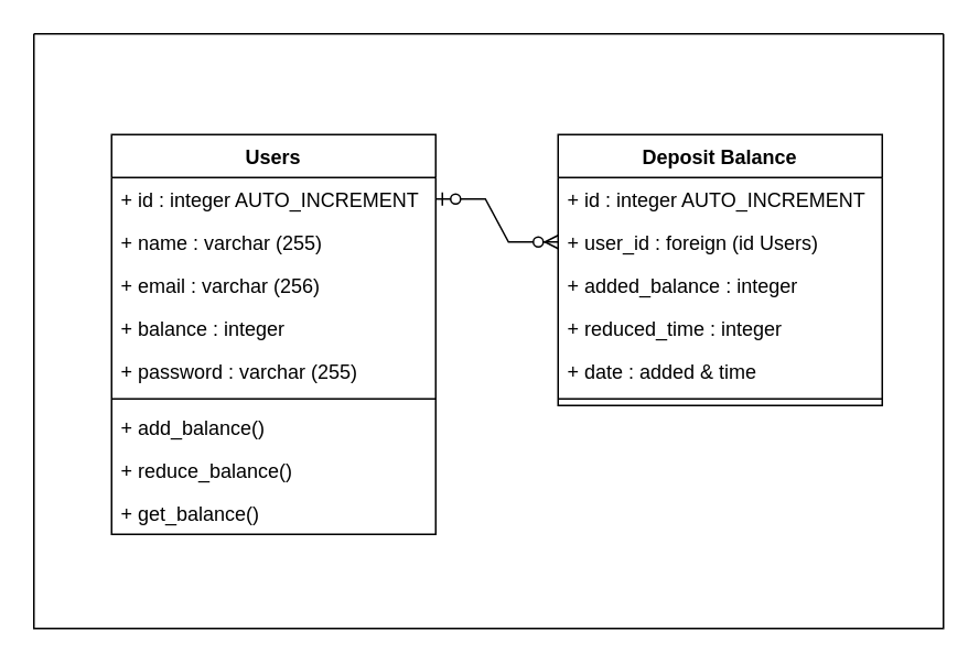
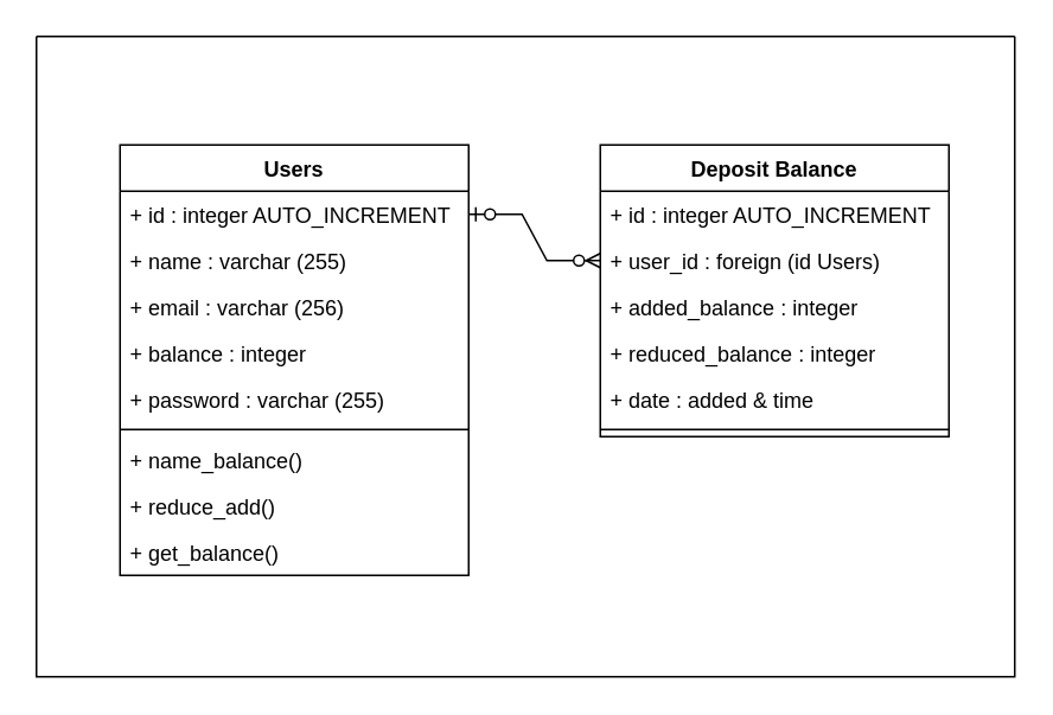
- <mxCell id="17" value="+ reduced_time : integer&#10;" style="text;strokeColor=none;fillColor=none;align=left;verticalAlign=top;spacingLeft=4;spacingRight=4;overflow=hidden;rotatable=0;points=[[0,0.5],[1,0.5]];portConstraint=eastwest;" vertex="1" parent="13"><mxGeometry y="104" width="196" height="26" as="geometry" /></mxCell>
+ <mxCell id="17" value="+ reduced_balance : integer&#10;" style="text;strokeColor=none;fillColor=none;align=left;verticalAlign=top;spacingLeft=4;spacingRight=4;overflow=hidden;rotatable=0;points=[[0,0.5],[1,0.5]];portConstraint=eastwest;" vertex="1" parent="13"><mxGeometry y="104" width="196" height="26" as="geometry" /></mxCell>
- <mxCell id="10" value="+ add_balance()" style="text;strokeColor=none;fillColor=none;align=left;verticalAlign=top;spacingLeft=4;spacingRight=4;overflow=hidden;rotatable=0;points=[[0,0.5],[1,0.5]];portConstraint=eastwest;" vertex="1" parent="3"><mxGeometry y="164" width="196" height="26" as="geometry" /></mxCell>
+ <mxCell id="10" value="+ name_balance()" style="text;strokeColor=none;fillColor=none;align=left;verticalAlign=top;spacingLeft=4;spacingRight=4;overflow=hidden;rotatable=0;points=[[0,0.5],[1,0.5]];portConstraint=eastwest;" vertex="1" parent="3"><mxGeometry y="164" width="196" height="26" as="geometry" /></mxCell>
- <mxCell id="11" value="+ reduce_balance()" style="text;strokeColor=none;fillColor=none;align=left;verticalAlign=top;spacingLeft=4;spacingRight=4;overflow=hidden;rotatable=0;points=[[0,0.5],[1,0.5]];portConstraint=eastwest;" vertex="1" parent="3"><mxGeometry y="190" width="196" height="26" as="geometry" /></mxCell>
+ <mxCell id="11" value="+ reduce_add()" style="text;strokeColor=none;fillColor=none;align=left;verticalAlign=top;spacingLeft=4;spacingRight=4;overflow=hidden;rotatable=0;points=[[0,0.5],[1,0.5]];portConstraint=eastwest;" vertex="1" parent="3"><mxGeometry y="190" width="196" height="26" as="geometry" /></mxCell>
